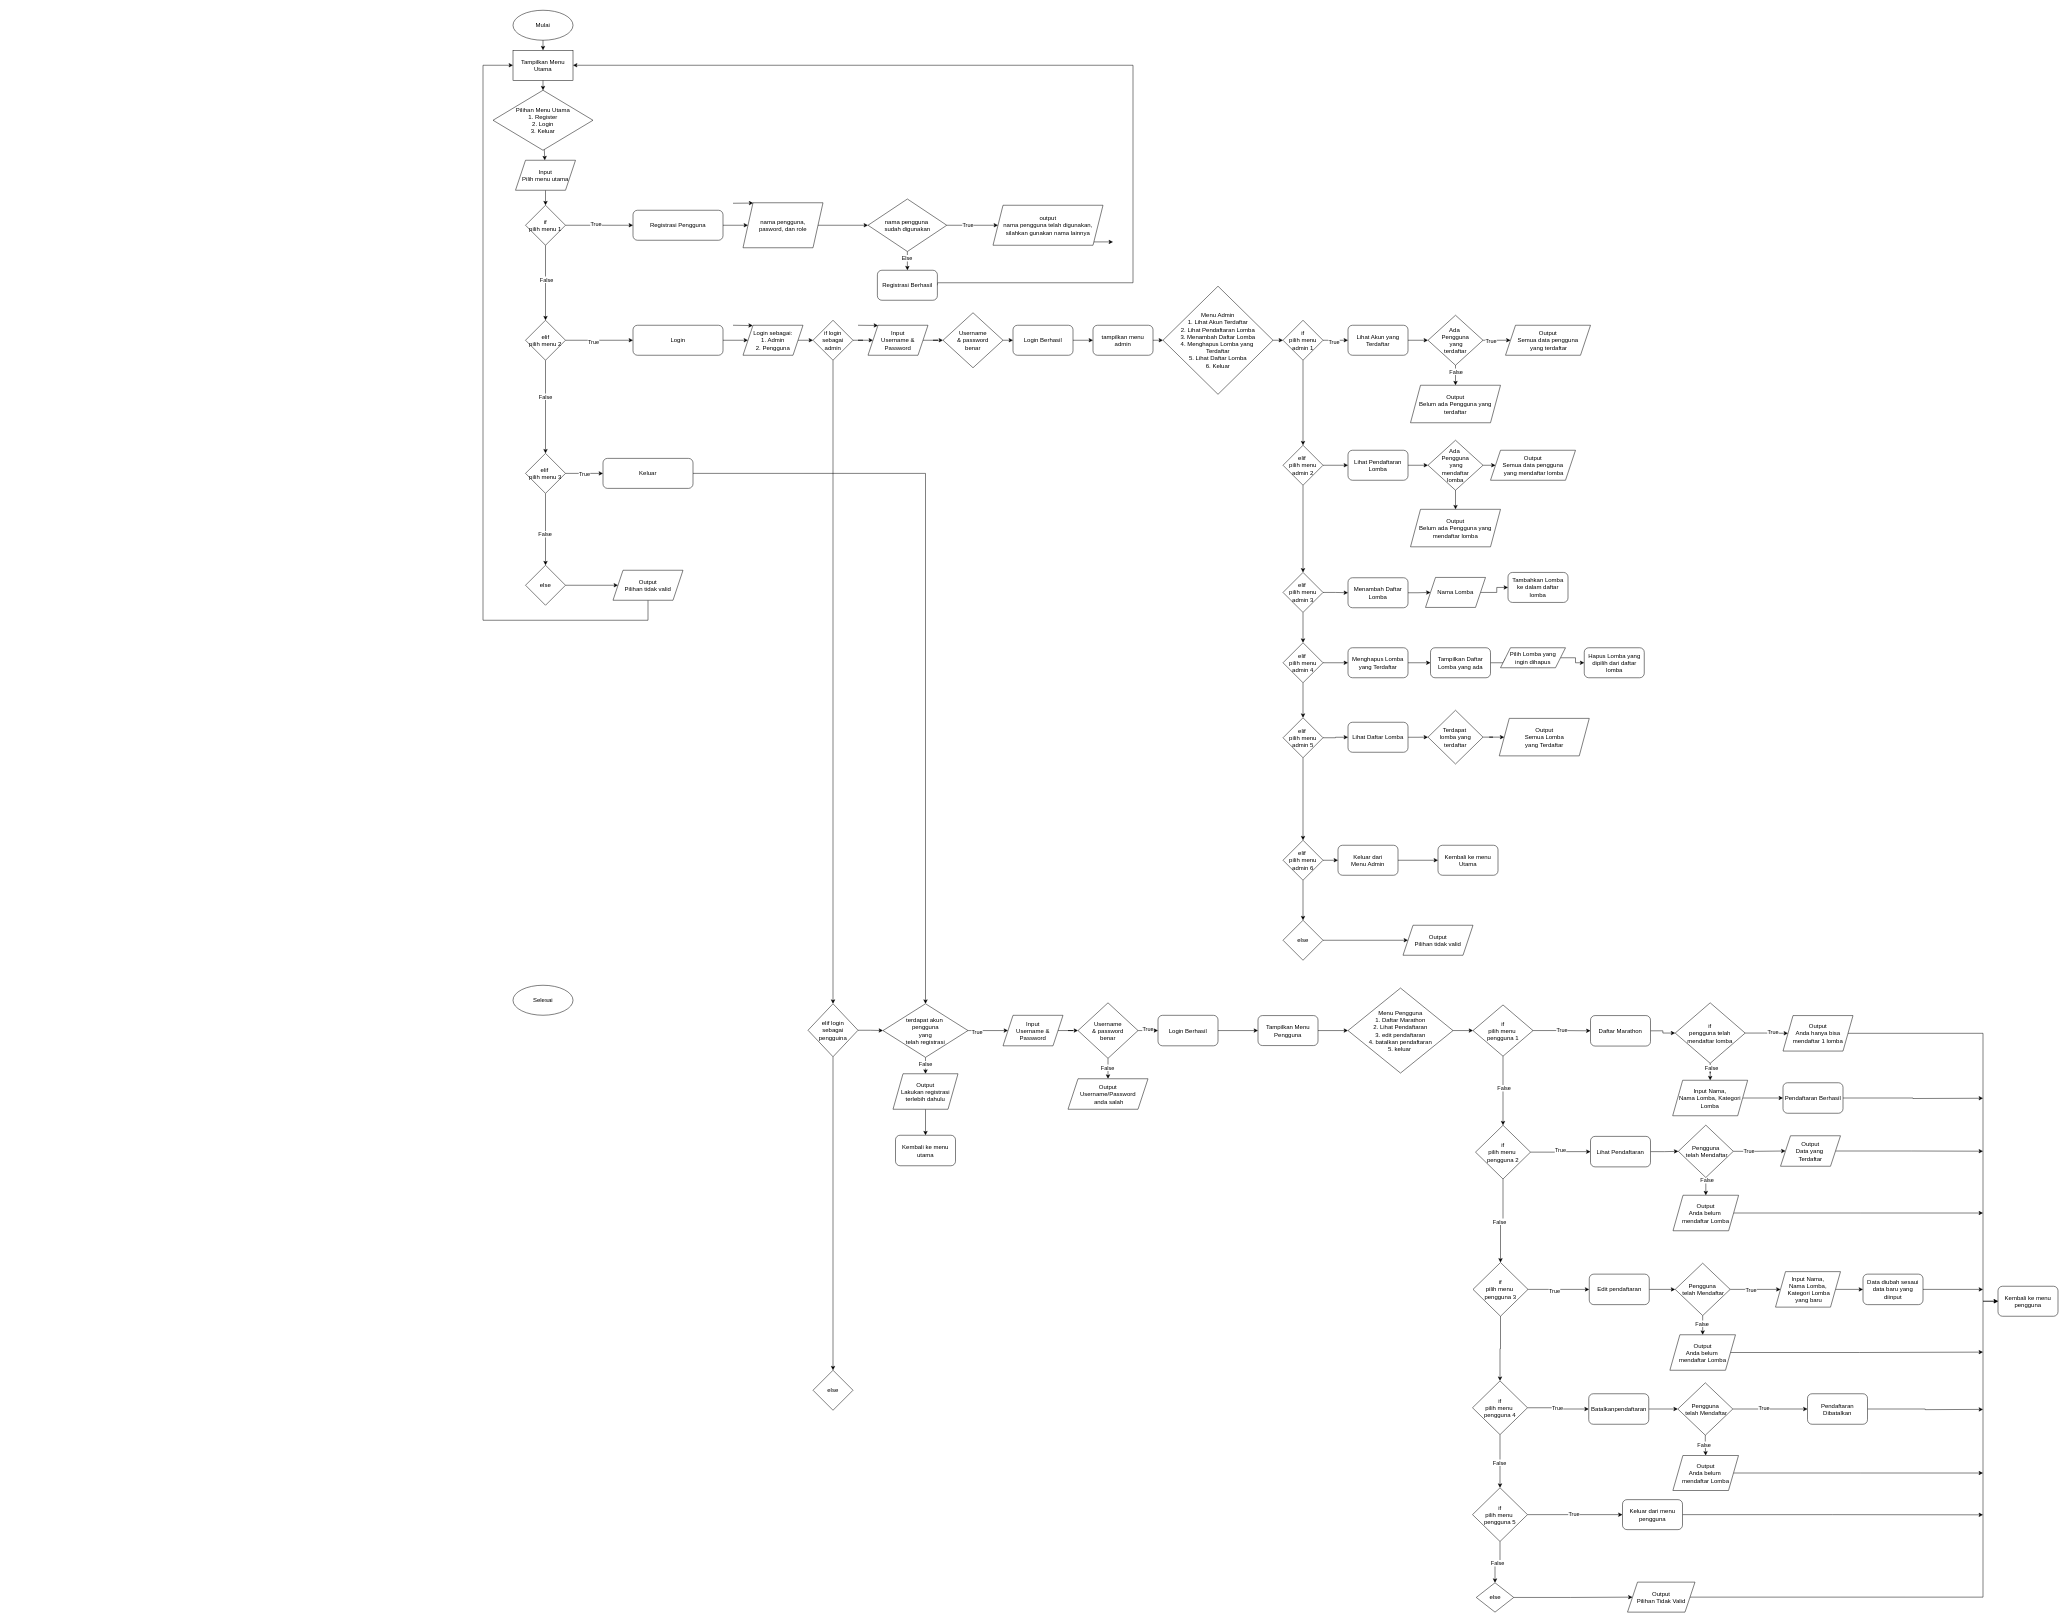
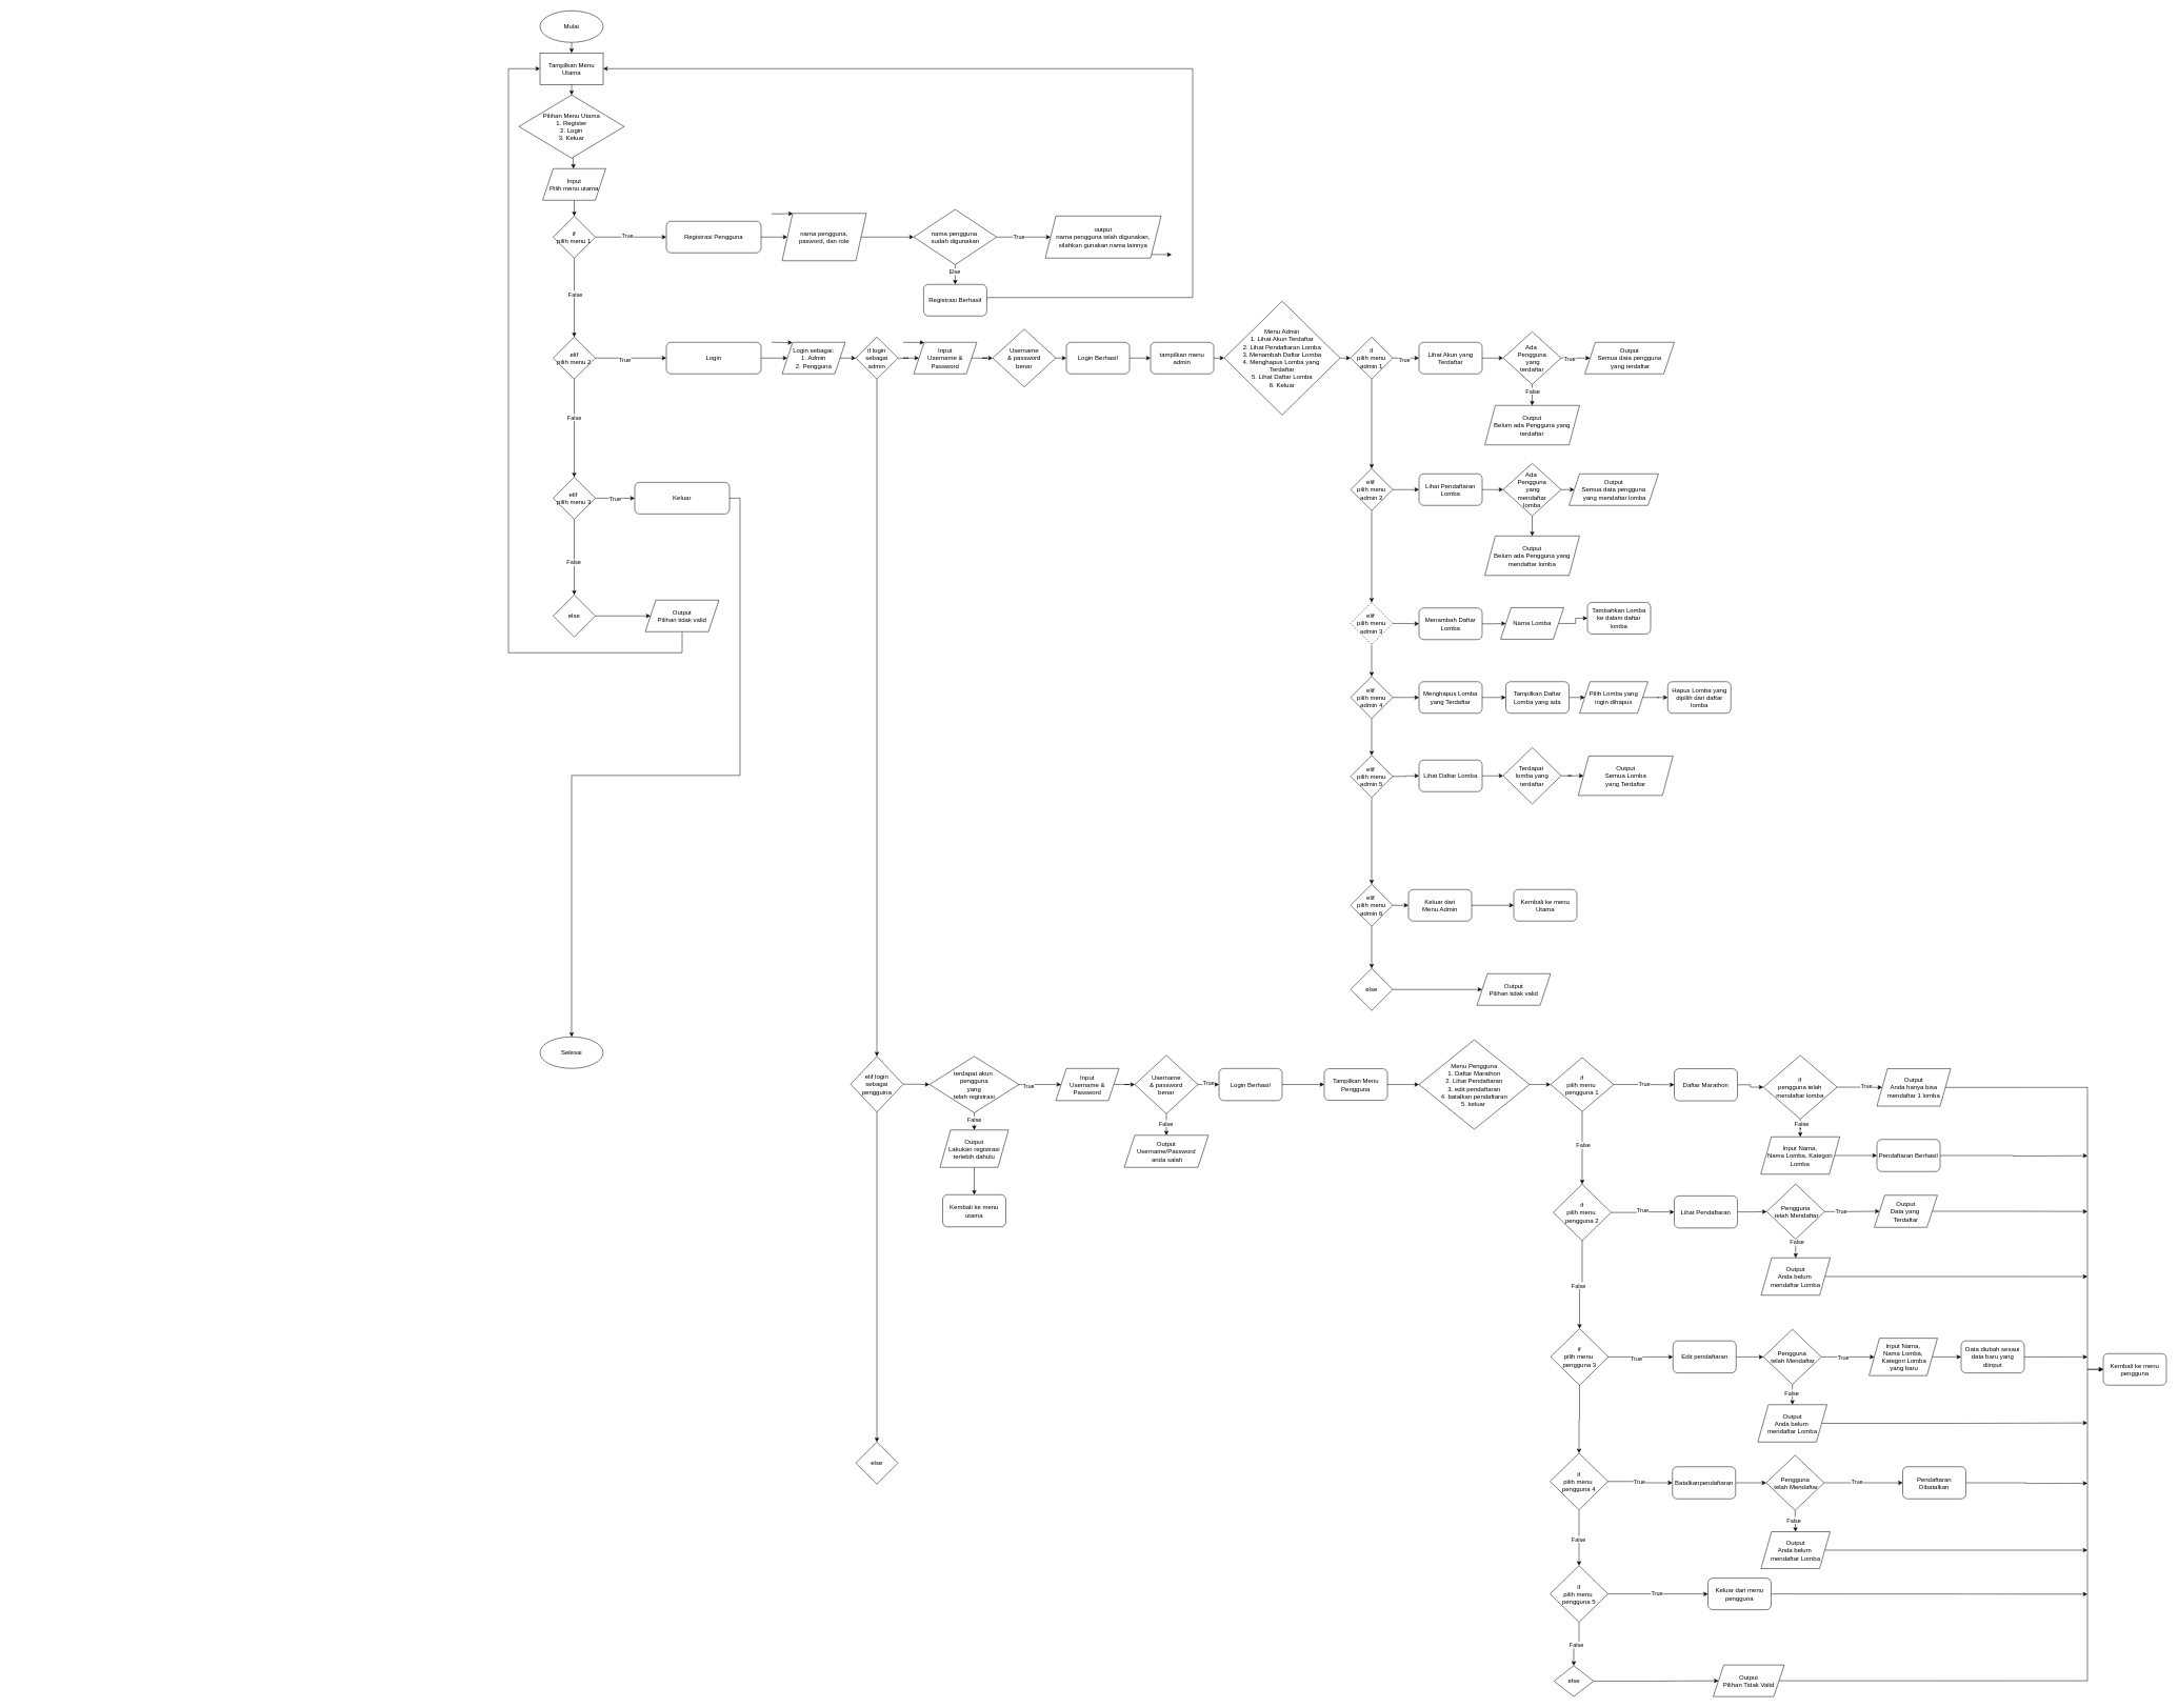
- <mxCell id="209" value="elif&amp;nbsp;&lt;div&gt;pilih menu admin 3&lt;/div&gt;" style="rhombus;whiteSpace=wrap;html=1;" parent="1" vertex="1"><mxGeometry x="2565" y="1144.37" width="80" height="80" as="geometry" /></mxCell>
+ <mxCell id="209" value="elif&amp;nbsp;&lt;div&gt;pilih menu admin 3&lt;/div&gt;" style="rhombus;whiteSpace=wrap;html=1;dashed=1;" parent="1" vertex="1"><mxGeometry x="2565" y="1144.37" width="80" height="80" as="geometry" /></mxCell>
- <mxCell id="229" value="Pilih Lomba yang&lt;div&gt;ingin dihapus&lt;/div&gt;" style="shape=parallelogram;perimeter=parallelogramPerimeter;whiteSpace=wrap;html=1;fixedSize=1;" parent="1" vertex="1"><mxGeometry x="3000" y="1295" width="130" height="40" as="geometry" /></mxCell>
+ <mxCell id="229" value="Pilih Lomba yang&lt;div&gt;ingin dihapus&lt;/div&gt;" style="shape=parallelogram;perimeter=parallelogramPerimeter;whiteSpace=wrap;html=1;fixedSize=1;" parent="1" vertex="1"><mxGeometry x="3000" y="1295" width="130" height="60" as="geometry" /></mxCell>
- <mxCell id="9" style="edgeStyle=orthogonalEdgeStyle;rounded=0;orthogonalLoop=1;jettySize=auto;html=1;exitX=1;exitY=0.5;exitDx=0;exitDy=0;" parent="1" source="10" target="21" edge="1"><mxGeometry relative="1" as="geometry" /></mxCell>
+ <mxCell id="9" style="edgeStyle=orthogonalEdgeStyle;rounded=0;orthogonalLoop=1;jettySize=auto;html=1;exitX=1;exitY=0.5;exitDx=0;exitDy=0;" parent="1" source="10" target="25" edge="1"><mxGeometry relative="1" as="geometry" /></mxCell>
